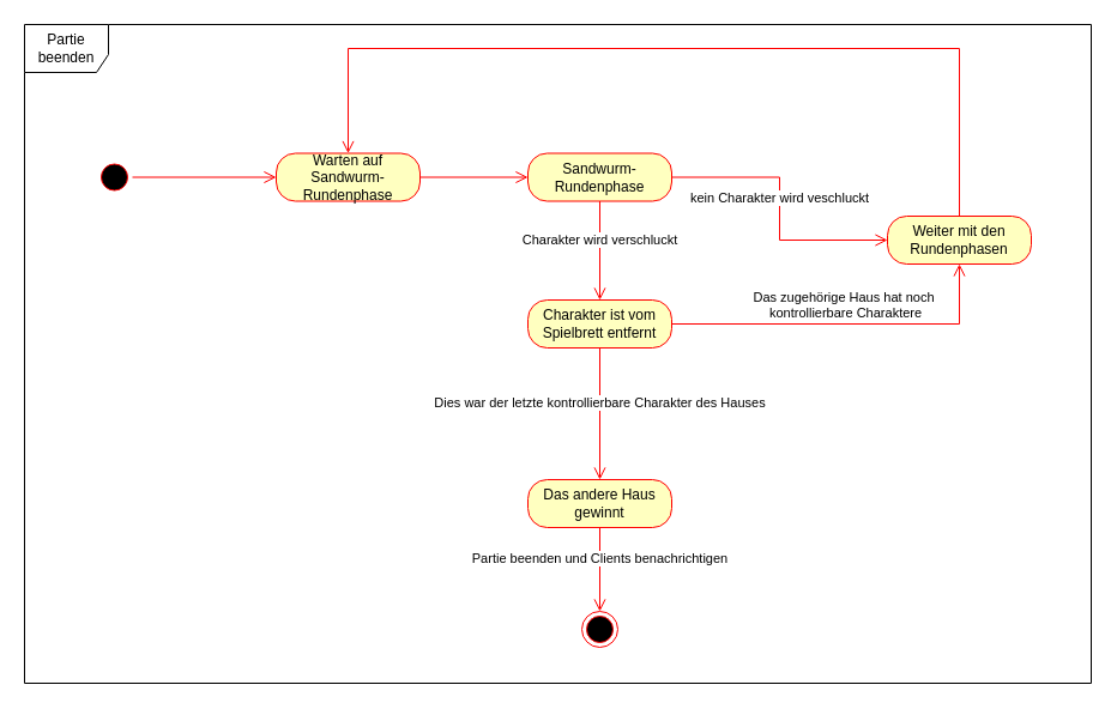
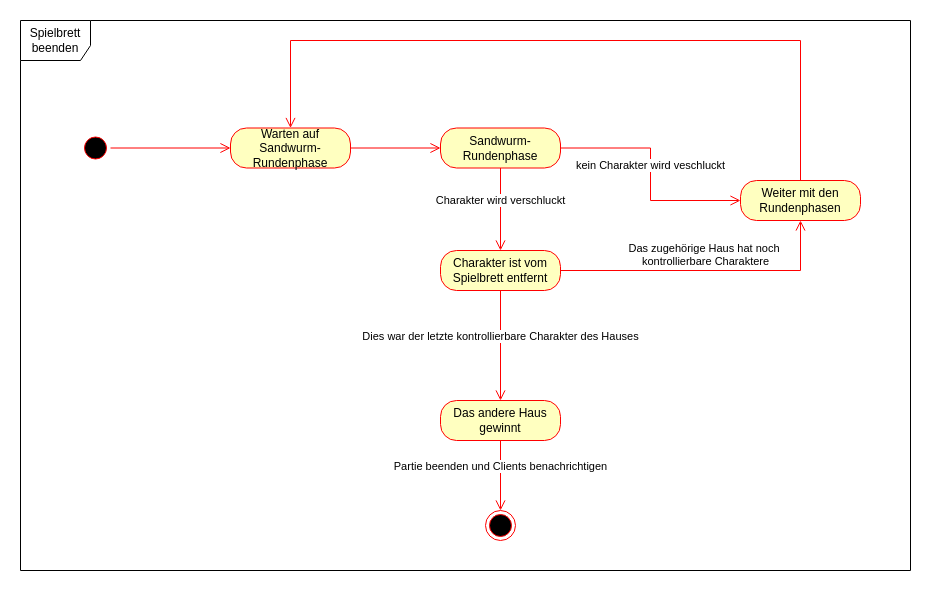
- <mxCell id="17" value="Partie beenden" style="shape=umlFrame;whiteSpace=wrap;html=1;width=70;height=40;" parent="1" vertex="1"><mxGeometry x="20" y="20" width="890" height="550" as="geometry" /></mxCell>
+ <mxCell id="17" value="Spielbrett beenden" style="shape=umlFrame;whiteSpace=wrap;html=1;width=70;height=40;" parent="1" vertex="1"><mxGeometry x="20" y="20" width="890" height="550" as="geometry" /></mxCell>
